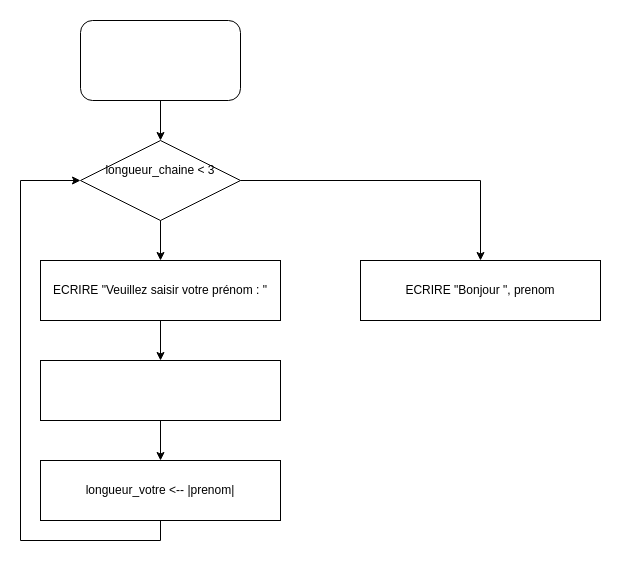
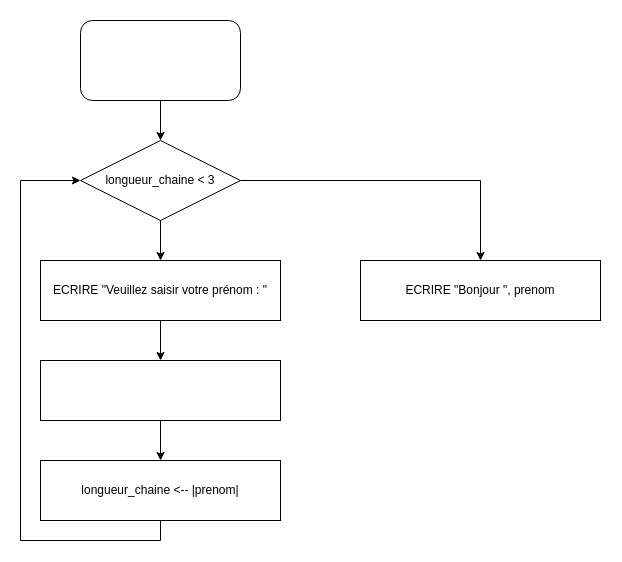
- <mxCell id="5" value="longueur_chaine &amp;lt; 3" style="text;html=1;strokeColor=none;fillColor=none;align=center;verticalAlign=middle;whiteSpace=wrap;rounded=0;" vertex="1" parent="1"><mxGeometry x="90" y="155" width="140" height="30" as="geometry" /></mxCell>
+ <mxCell id="5" value="longueur_chaine &amp;lt; 3" style="text;html=1;strokeColor=none;fillColor=none;align=center;verticalAlign=middle;whiteSpace=wrap;rounded=0;" vertex="1" parent="1"><mxGeometry x="90" y="165" width="140" height="30" as="geometry" /></mxCell>
- <mxCell id="11" value="longueur_votre &amp;lt;-- |prenom|" style="text;html=1;strokeColor=none;fillColor=none;align=center;verticalAlign=middle;whiteSpace=wrap;rounded=0;" vertex="1" parent="1"><mxGeometry x="40" y="475" width="240" height="30" as="geometry" /></mxCell>
+ <mxCell id="11" value="longueur_chaine &amp;lt;-- |prenom|" style="text;html=1;strokeColor=none;fillColor=none;align=center;verticalAlign=middle;whiteSpace=wrap;rounded=0;" vertex="1" parent="1"><mxGeometry x="40" y="475" width="240" height="30" as="geometry" /></mxCell>
